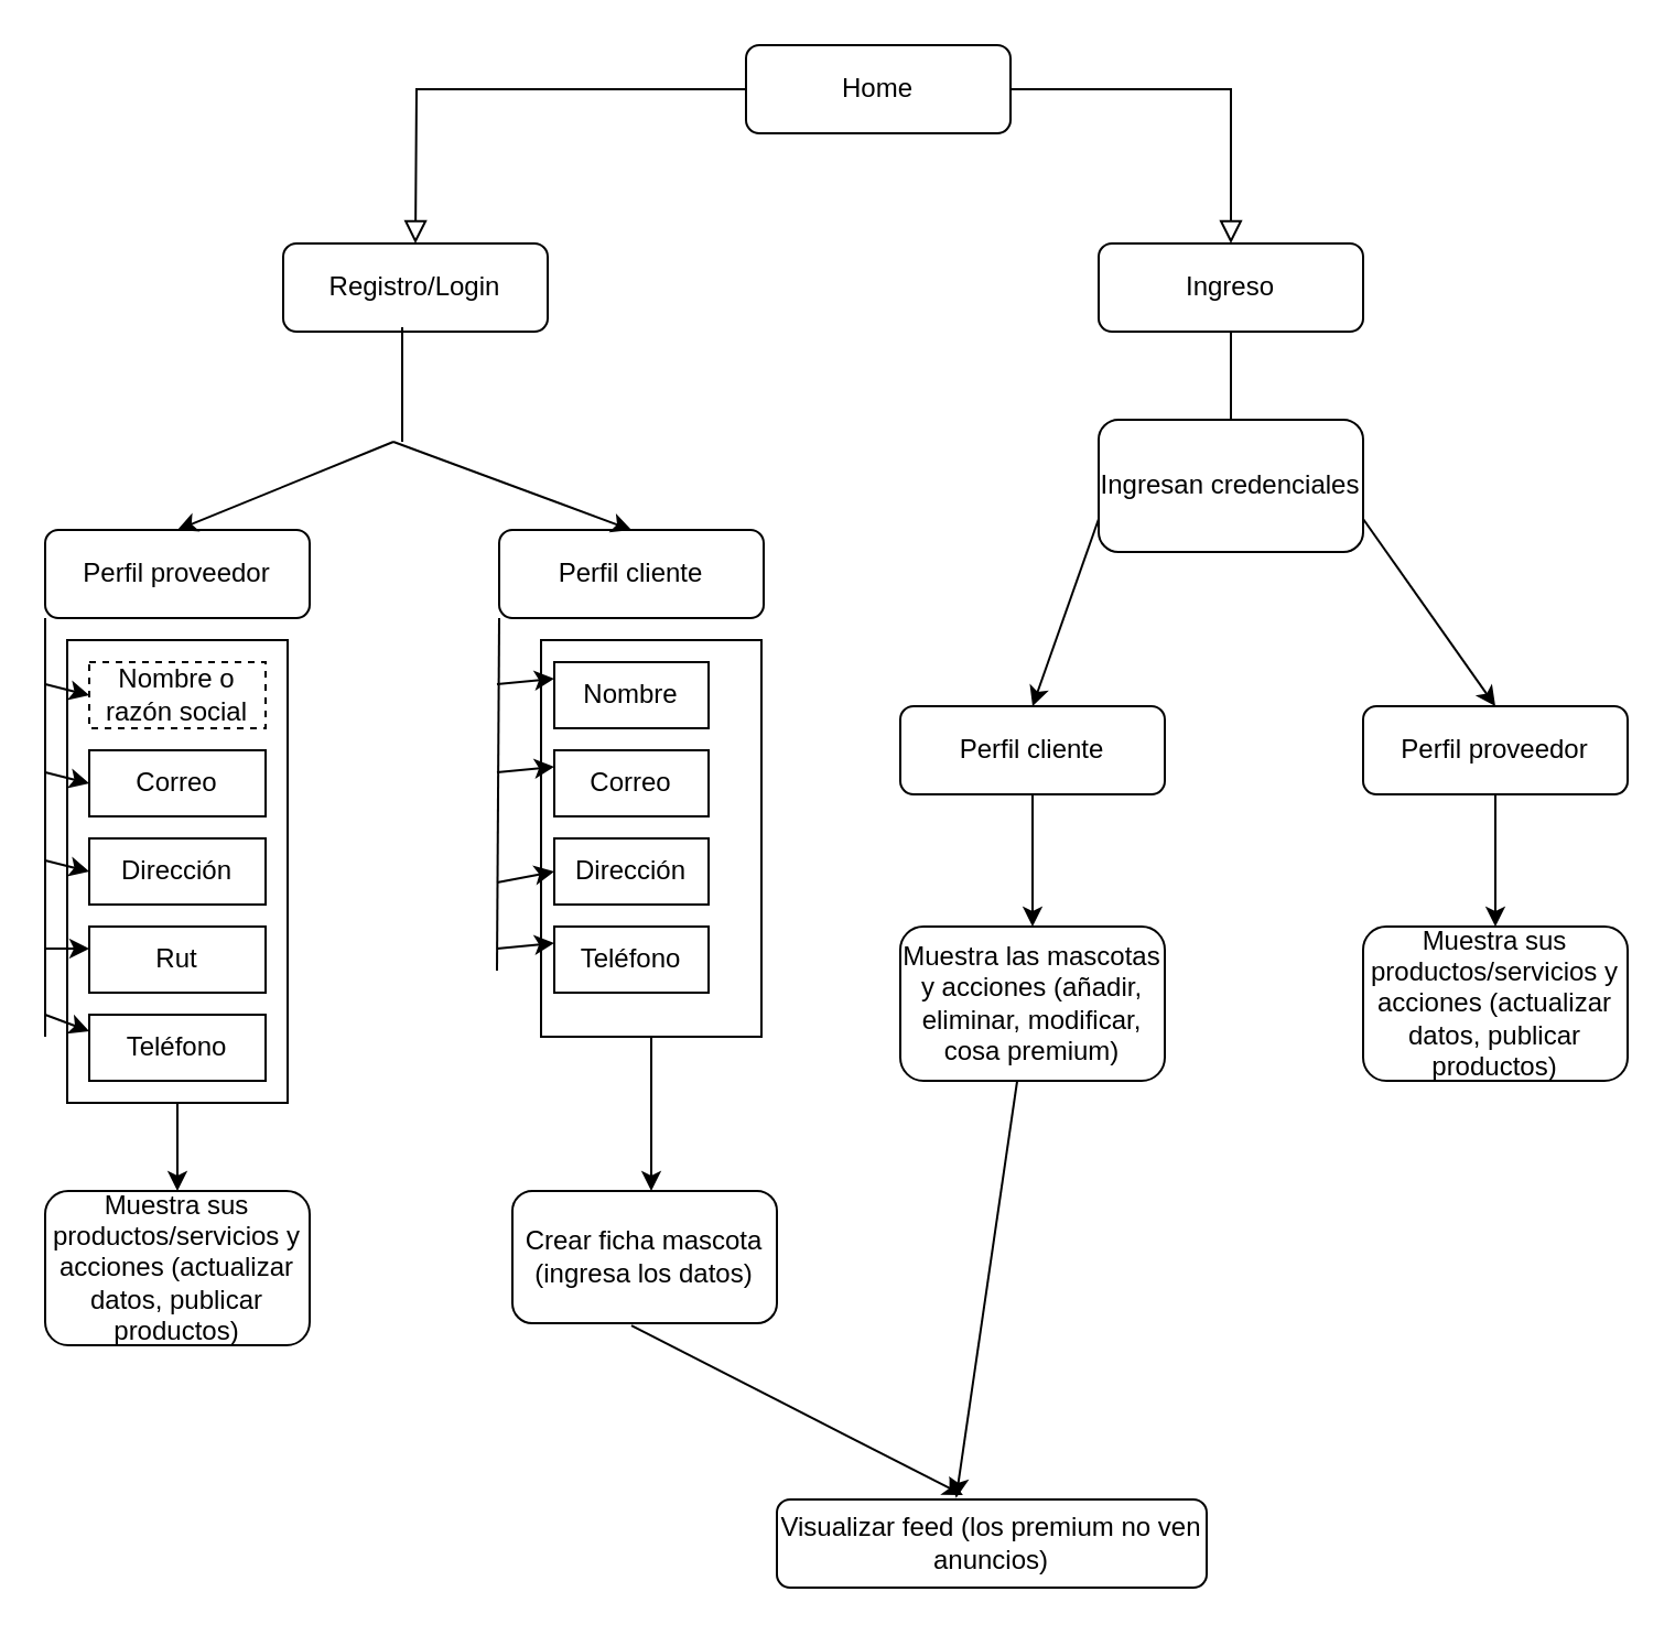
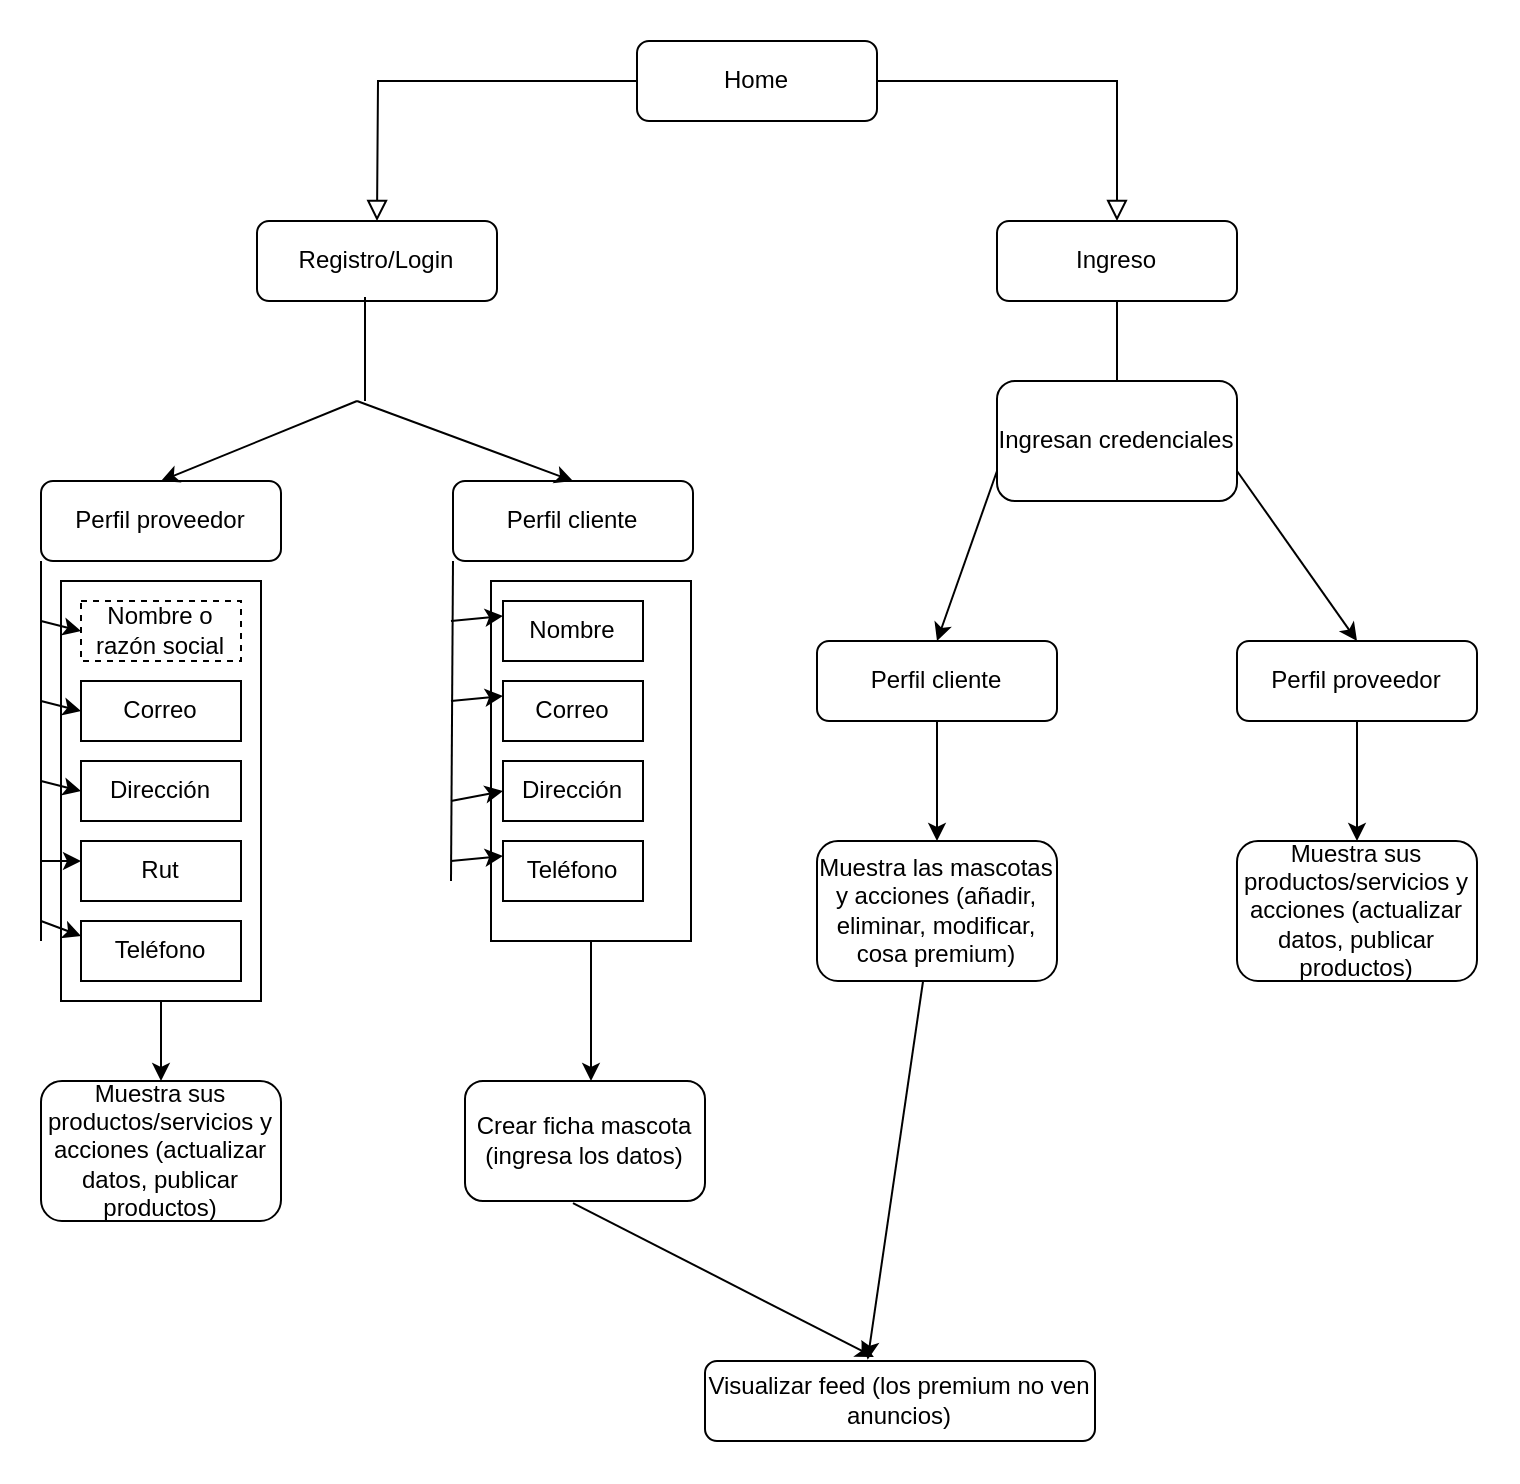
- <mxCell id="5" value="Home" style="rounded=1;whiteSpace=wrap;html=1;fontSize=12;glass=0;strokeWidth=1;shadow=0;" parent="1" vertex="1"><mxGeometry x="338" y="20" width="120" height="40" as="geometry" /></mxCell>
+ <mxCell id="5" value="Home" style="rounded=1;whiteSpace=wrap;html=1;fontSize=12;glass=0;strokeWidth=1;shadow=0;" parent="1" vertex="1"><mxGeometry x="318" y="20" width="120" height="40" as="geometry" /></mxCell>
